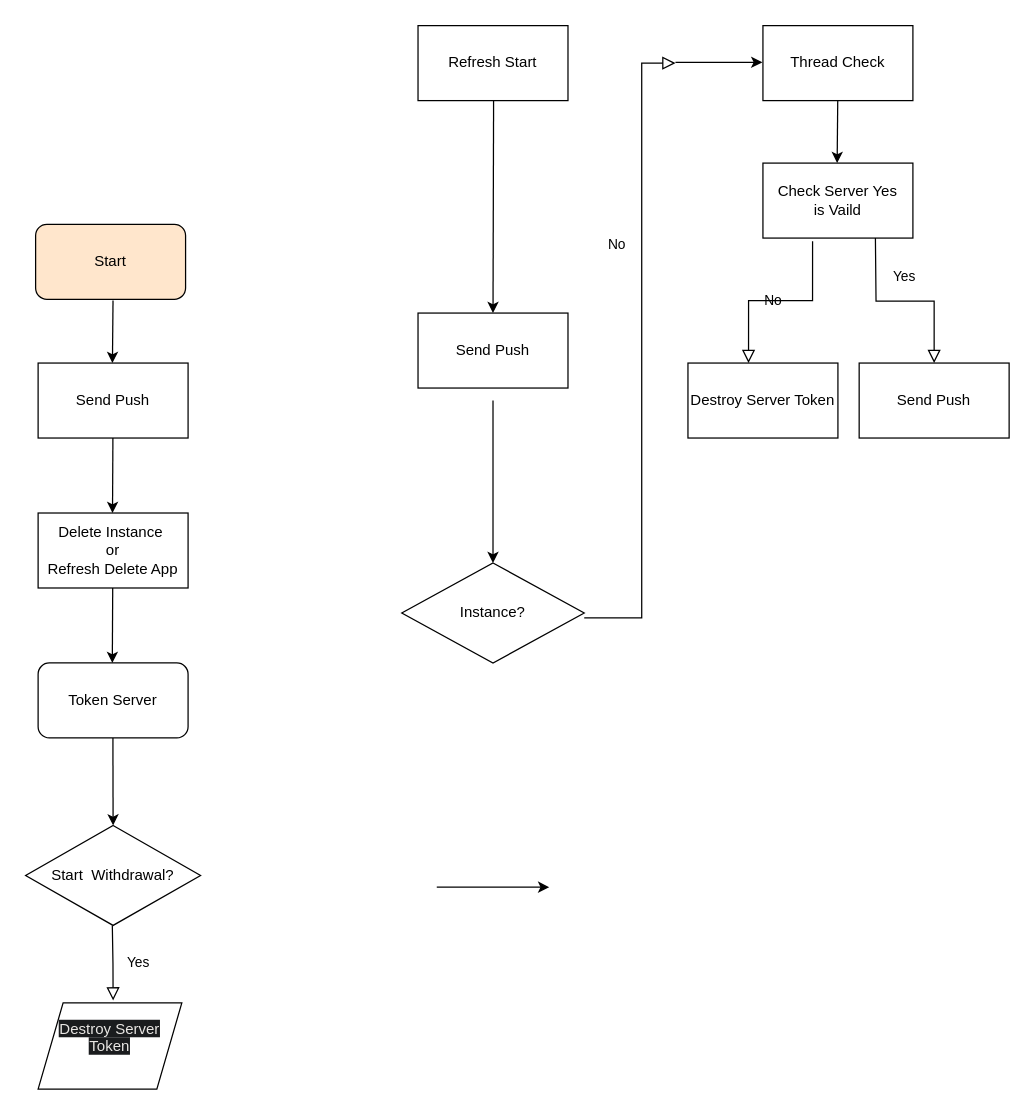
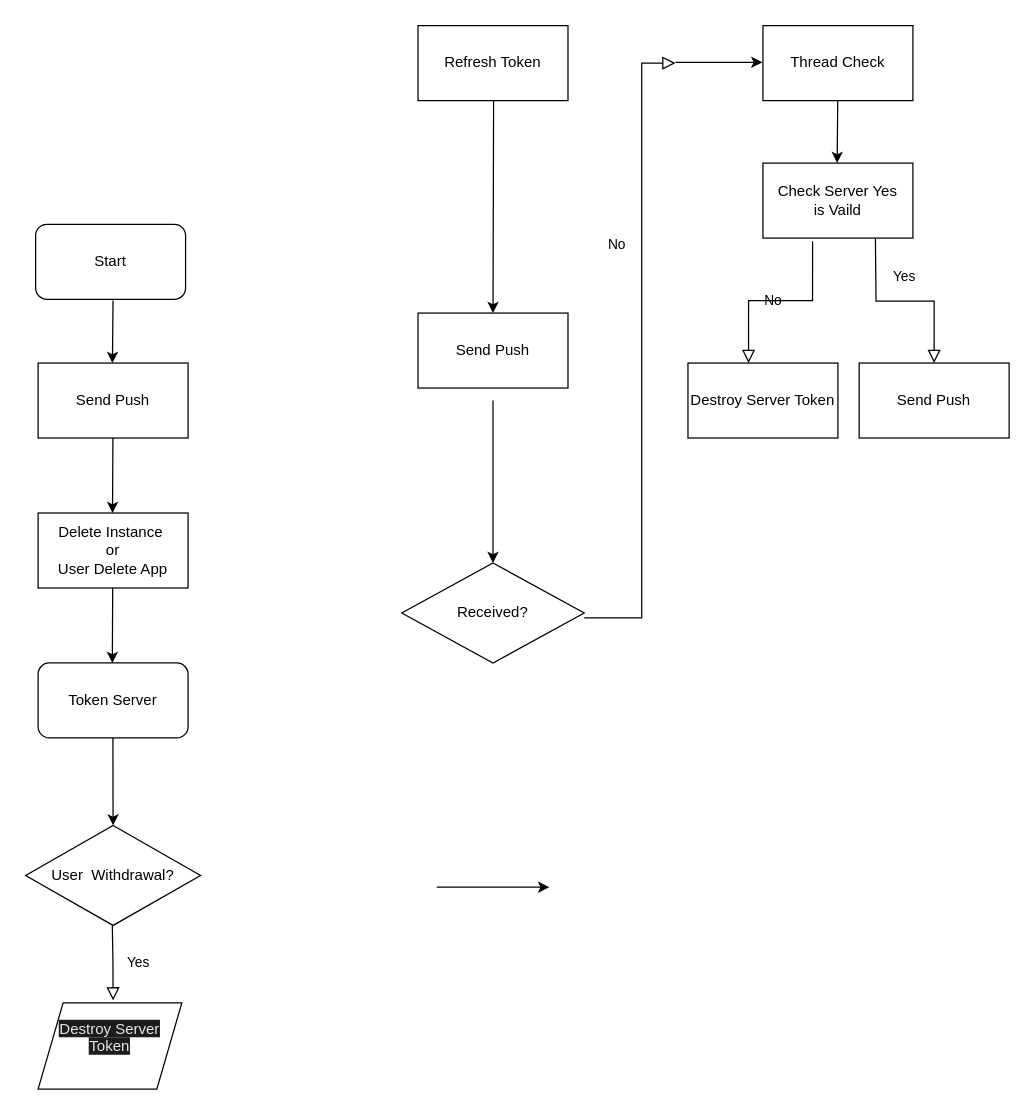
- <mxCell id="11" value="Refresh Start" style="rounded=0;whiteSpace=wrap;html=1;" vertex="1" parent="1"><mxGeometry x="334" y="20" width="120" height="60" as="geometry" /></mxCell>
+ <mxCell id="11" value="Refresh Token" style="rounded=0;whiteSpace=wrap;html=1;" vertex="1" parent="1"><mxGeometry x="334" y="20" width="120" height="60" as="geometry" /></mxCell>
- <mxCell id="2" value="Start" style="rounded=1;whiteSpace=wrap;html=1;fillColor=#ffe6cc;" vertex="1" parent="1"><mxGeometry x="28" y="179" width="120" height="60" as="geometry" /></mxCell>
+ <mxCell id="2" value="Start" style="rounded=1;whiteSpace=wrap;html=1;" vertex="1" parent="1"><mxGeometry x="28" y="179" width="120" height="60" as="geometry" /></mxCell>
- <mxCell id="9" value="Delete Instance&amp;nbsp;&lt;br&gt;or&lt;br&gt;Refresh Delete App" style="rounded=0;whiteSpace=wrap;html=1;" vertex="1" parent="1"><mxGeometry x="30" y="410" width="120" height="60" as="geometry" /></mxCell>
+ <mxCell id="9" value="Delete Instance&amp;nbsp;&lt;br&gt;or&lt;br&gt;User Delete App" style="rounded=0;whiteSpace=wrap;html=1;" vertex="1" parent="1"><mxGeometry x="30" y="410" width="120" height="60" as="geometry" /></mxCell>
- <mxCell id="15" value="Instance?" style="rhombus;whiteSpace=wrap;html=1;" vertex="1" parent="1"><mxGeometry x="321" y="450" width="146" height="80" as="geometry" /></mxCell>
+ <mxCell id="15" value="Received?" style="rhombus;whiteSpace=wrap;html=1;" vertex="1" parent="1"><mxGeometry x="321" y="450" width="146" height="80" as="geometry" /></mxCell>
- <mxCell id="25" value="Start&amp;nbsp; Withdrawal?" style="rhombus;whiteSpace=wrap;html=1;" vertex="1" parent="1"><mxGeometry x="20" y="660" width="140" height="80" as="geometry" /></mxCell>
+ <mxCell id="25" value="User&amp;nbsp; Withdrawal?" style="rhombus;whiteSpace=wrap;html=1;" vertex="1" parent="1"><mxGeometry x="20" y="660" width="140" height="80" as="geometry" /></mxCell>
